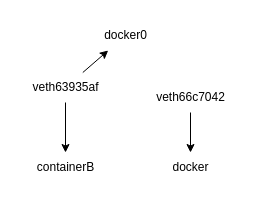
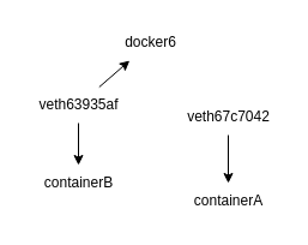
- <mxCell id="3" value="docker0" style="text;html=1;align=center;verticalAlign=middle;resizable=0;points=[];autosize=1;strokeColor=none;fillColor=none;" vertex="1" parent="1"><mxGeometry x="90" y="20" width="70" height="30" as="geometry" /></mxCell>
+ <mxCell id="3" value="docker6" style="text;html=1;align=center;verticalAlign=middle;resizable=0;points=[];autosize=1;strokeColor=none;fillColor=none;" vertex="1" parent="1"><mxGeometry x="90" y="20" width="70" height="30" as="geometry" /></mxCell>
- <mxCell id="8" value="veth66c7042" style="text;html=1;align=center;verticalAlign=middle;resizable=0;points=[];autosize=1;strokeColor=none;fillColor=none;" vertex="1" parent="1"><mxGeometry x="145" y="82" width="90" height="30" as="geometry" /></mxCell>
+ <mxCell id="8" value="veth67c7042" style="text;html=1;align=center;verticalAlign=middle;resizable=0;points=[];autosize=1;strokeColor=none;fillColor=none;" vertex="1" parent="1"><mxGeometry x="145" y="82" width="90" height="30" as="geometry" /></mxCell>
- <mxCell id="6" value="containerB" style="text;html=1;align=center;verticalAlign=middle;resizable=0;points=[];autosize=1;strokeColor=none;fillColor=none;" vertex="1" parent="1"><mxGeometry x="25" y="152" width="80" height="30" as="geometry" /></mxCell>
+ <mxCell id="6" value="containerB" style="text;html=1;align=center;verticalAlign=middle;resizable=0;points=[];autosize=1;strokeColor=none;fillColor=none;" vertex="1" parent="1"><mxGeometry x="25" y="137" width="80" height="30" as="geometry" /></mxCell>
- <mxCell id="9" value="docker" style="text;html=1;align=center;verticalAlign=middle;resizable=0;points=[];autosize=1;strokeColor=none;fillColor=none;" vertex="1" parent="1"><mxGeometry x="150" y="152" width="80" height="30" as="geometry" /></mxCell>
+ <mxCell id="9" value="containerA" style="text;html=1;align=center;verticalAlign=middle;resizable=0;points=[];autosize=1;strokeColor=none;fillColor=none;" vertex="1" parent="1"><mxGeometry x="150" y="152" width="80" height="30" as="geometry" /></mxCell>
